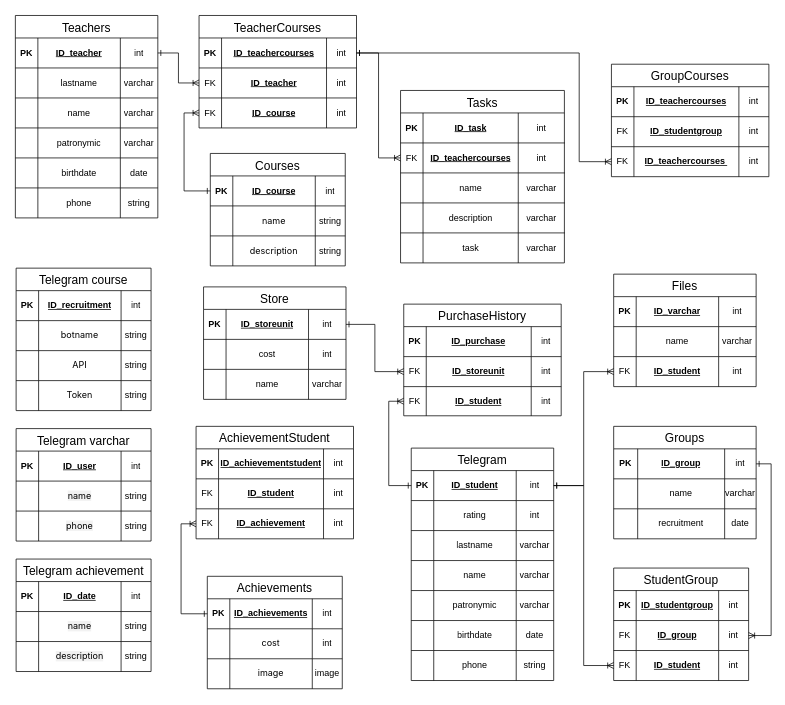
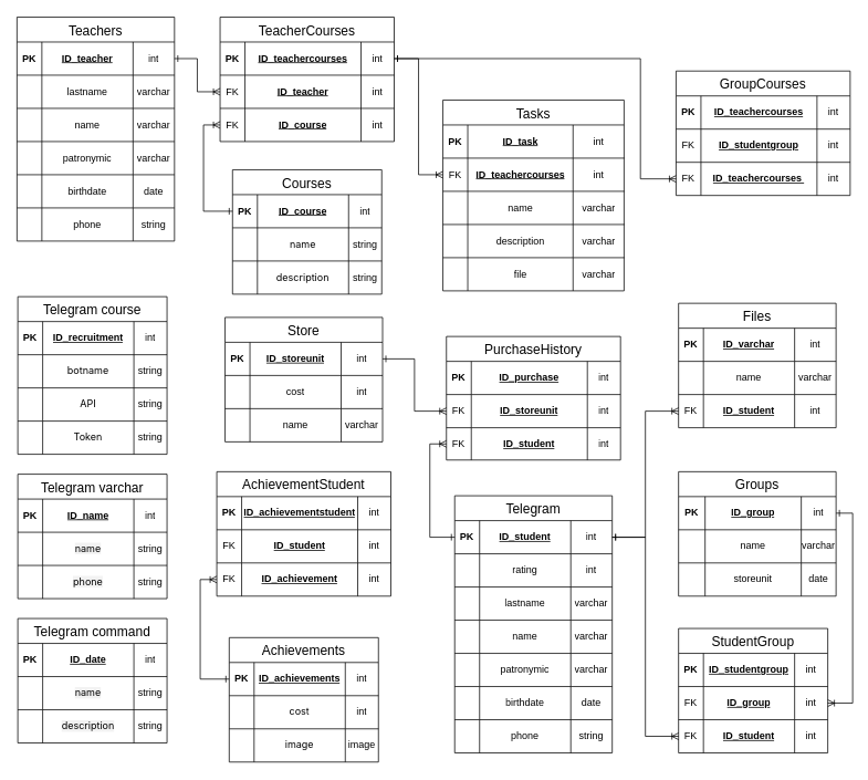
- <mxCell id="254" value="task" style="shape=partialRectangle;html=1;whiteSpace=wrap;connectable=0;strokeColor=inherit;overflow=hidden;fillColor=none;top=0;left=0;bottom=0;right=0;pointerEvents=1;fontSize=12;" vertex="1" parent="252"><mxGeometry x="30" width="127" height="40" as="geometry"><mxRectangle width="127" height="40" as="alternateBounds" /></mxGeometry></mxCell>
+ <mxCell id="254" value="file" style="shape=partialRectangle;html=1;whiteSpace=wrap;connectable=0;strokeColor=inherit;overflow=hidden;fillColor=none;top=0;left=0;bottom=0;right=0;pointerEvents=1;fontSize=12;" vertex="1" parent="252"><mxGeometry x="30" width="127" height="40" as="geometry"><mxRectangle width="127" height="40" as="alternateBounds" /></mxGeometry></mxCell>
- <mxCell id="95" value="&lt;span style=&quot;font-weight: 700; text-align: left; text-decoration-line: underline;&quot;&gt;ID_user&lt;/span&gt;" style="shape=partialRectangle;html=1;whiteSpace=wrap;connectable=0;strokeColor=inherit;overflow=hidden;fillColor=none;top=0;left=0;bottom=0;right=0;pointerEvents=1;fontSize=12;" vertex="1" parent="93"><mxGeometry x="30" width="110" height="40" as="geometry"><mxRectangle width="110" height="40" as="alternateBounds" /></mxGeometry></mxCell>
+ <mxCell id="95" value="&lt;span style=&quot;font-weight: 700; text-align: left; text-decoration-line: underline;&quot;&gt;ID_name&lt;/span&gt;" style="shape=partialRectangle;html=1;whiteSpace=wrap;connectable=0;strokeColor=inherit;overflow=hidden;fillColor=none;top=0;left=0;bottom=0;right=0;pointerEvents=1;fontSize=12;" vertex="1" parent="93"><mxGeometry x="30" width="110" height="40" as="geometry"><mxRectangle width="110" height="40" as="alternateBounds" /></mxGeometry></mxCell>
- <mxCell id="175" value="recruitment" style="shape=partialRectangle;html=1;whiteSpace=wrap;connectable=0;strokeColor=inherit;overflow=hidden;fillColor=none;top=0;left=0;bottom=0;right=0;pointerEvents=1;fontSize=12;" vertex="1" parent="173"><mxGeometry x="32" width="116" height="40" as="geometry"><mxRectangle width="116" height="40" as="alternateBounds" /></mxGeometry></mxCell>
+ <mxCell id="175" value="storeunit" style="shape=partialRectangle;html=1;whiteSpace=wrap;connectable=0;strokeColor=inherit;overflow=hidden;fillColor=none;top=0;left=0;bottom=0;right=0;pointerEvents=1;fontSize=12;" vertex="1" parent="173"><mxGeometry x="32" width="116" height="40" as="geometry"><mxRectangle width="116" height="40" as="alternateBounds" /></mxGeometry></mxCell>
- <mxCell id="79" value="Telegram achievement" style="shape=table;startSize=30;container=1;collapsible=0;childLayout=tableLayout;strokeColor=default;fontSize=16;" vertex="1" parent="1"><mxGeometry x="21" y="745" width="180" height="150" as="geometry" /></mxCell>
+ <mxCell id="79" value="Telegram command" style="shape=table;startSize=30;container=1;collapsible=0;childLayout=tableLayout;strokeColor=default;fontSize=16;" vertex="1" parent="1"><mxGeometry x="21" y="745" width="180" height="150" as="geometry" /></mxCell>
